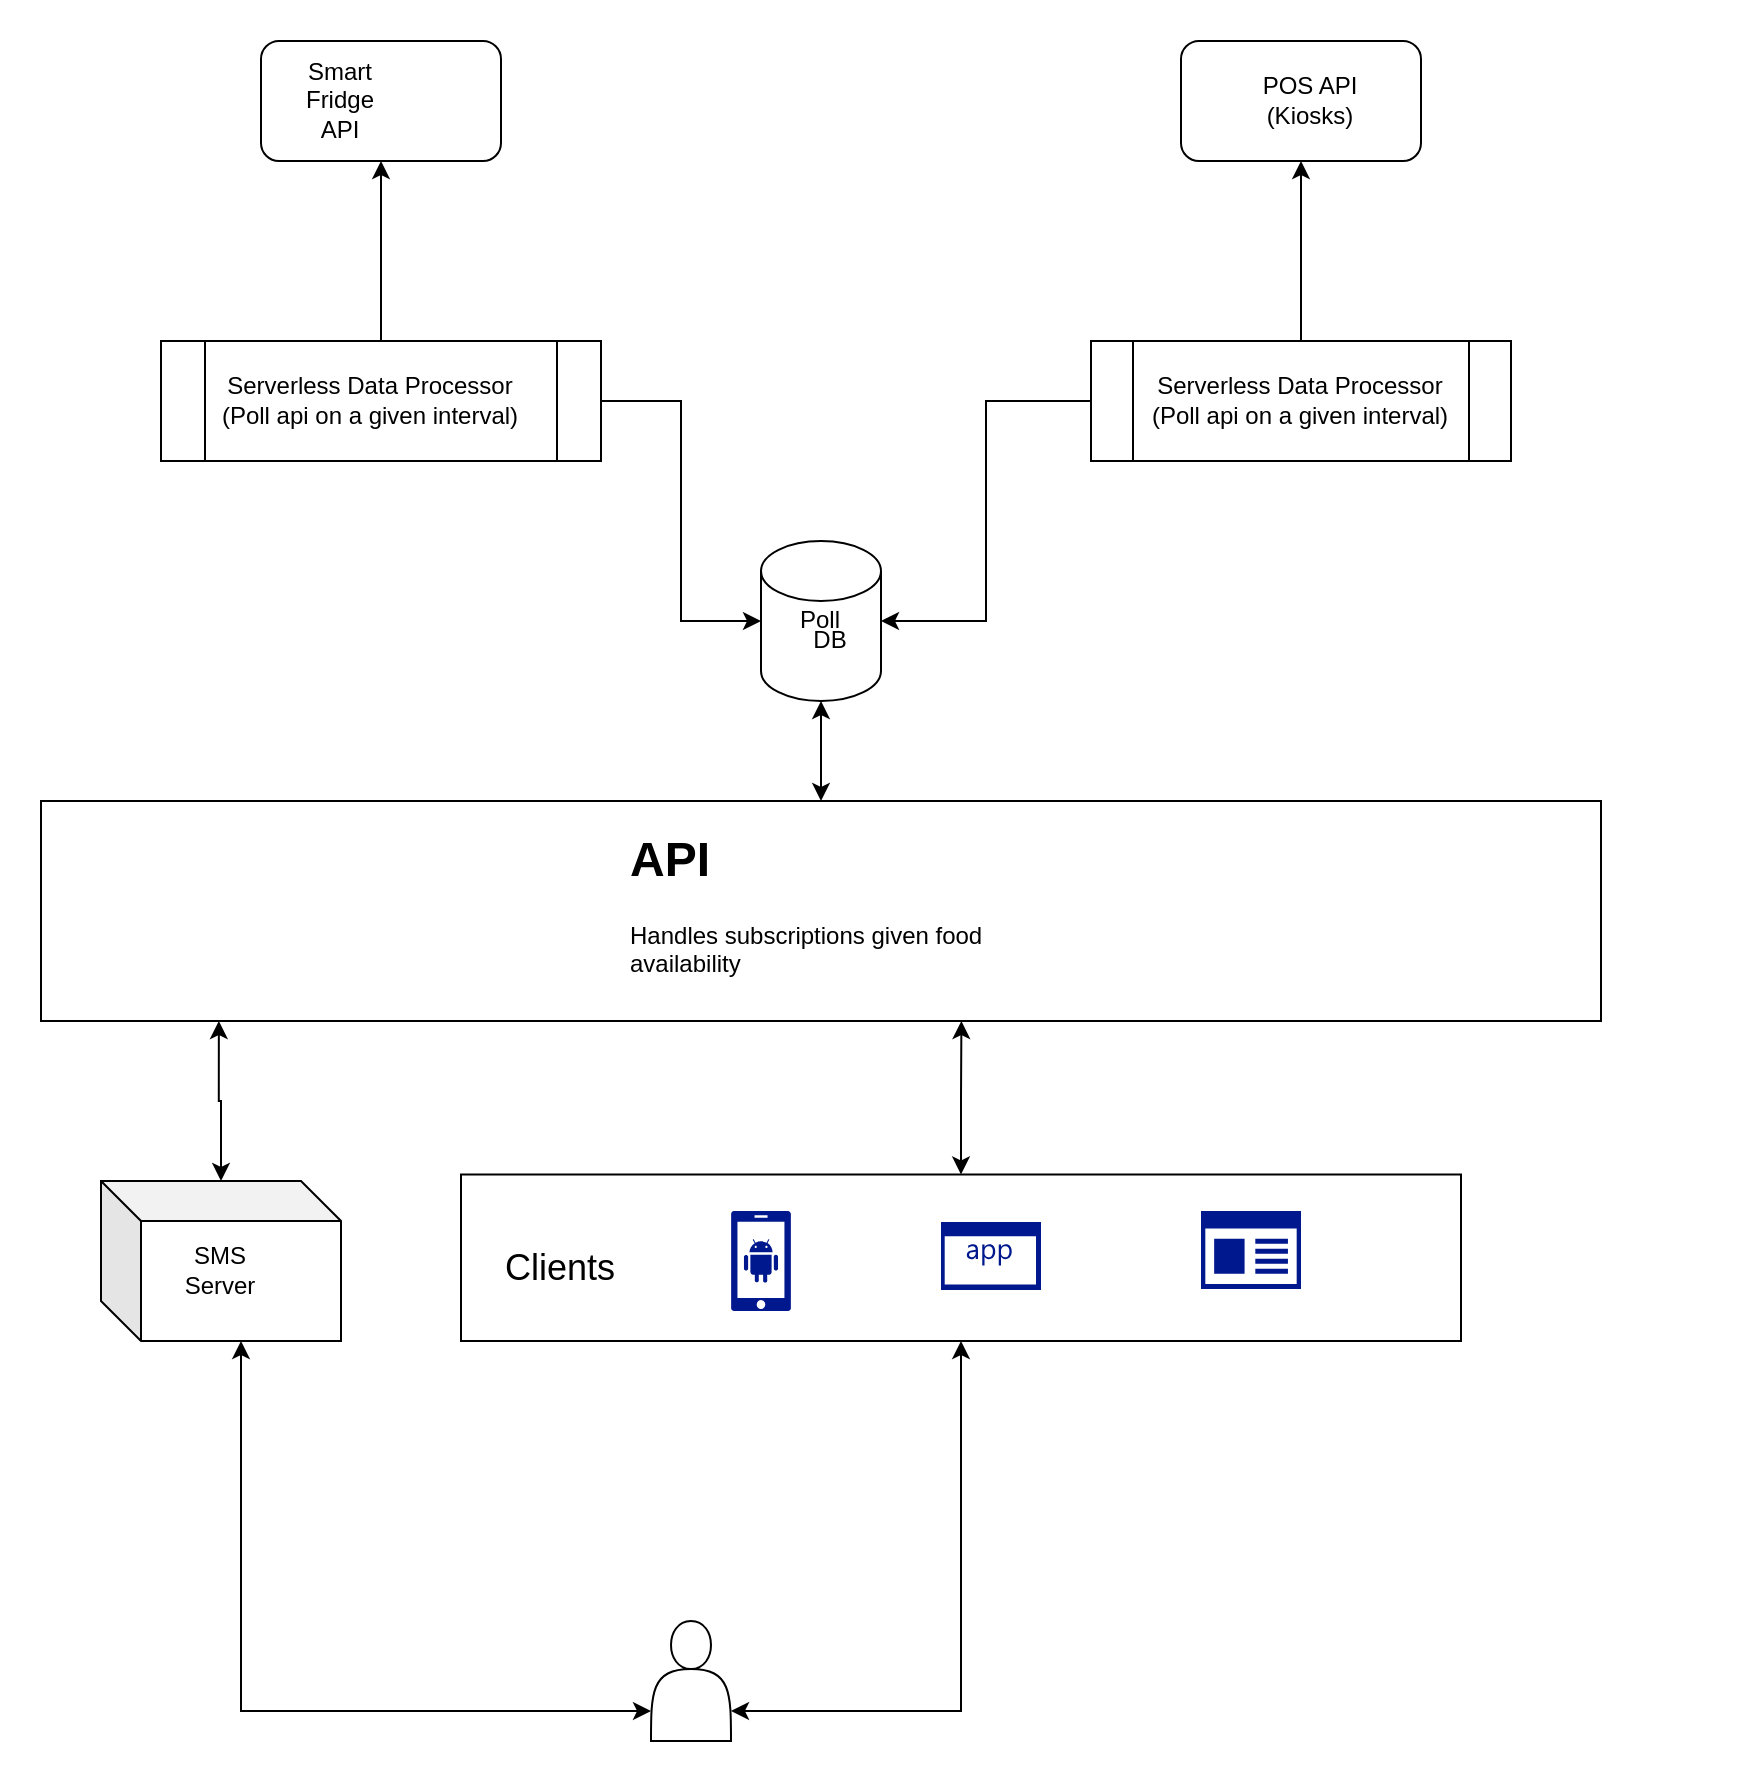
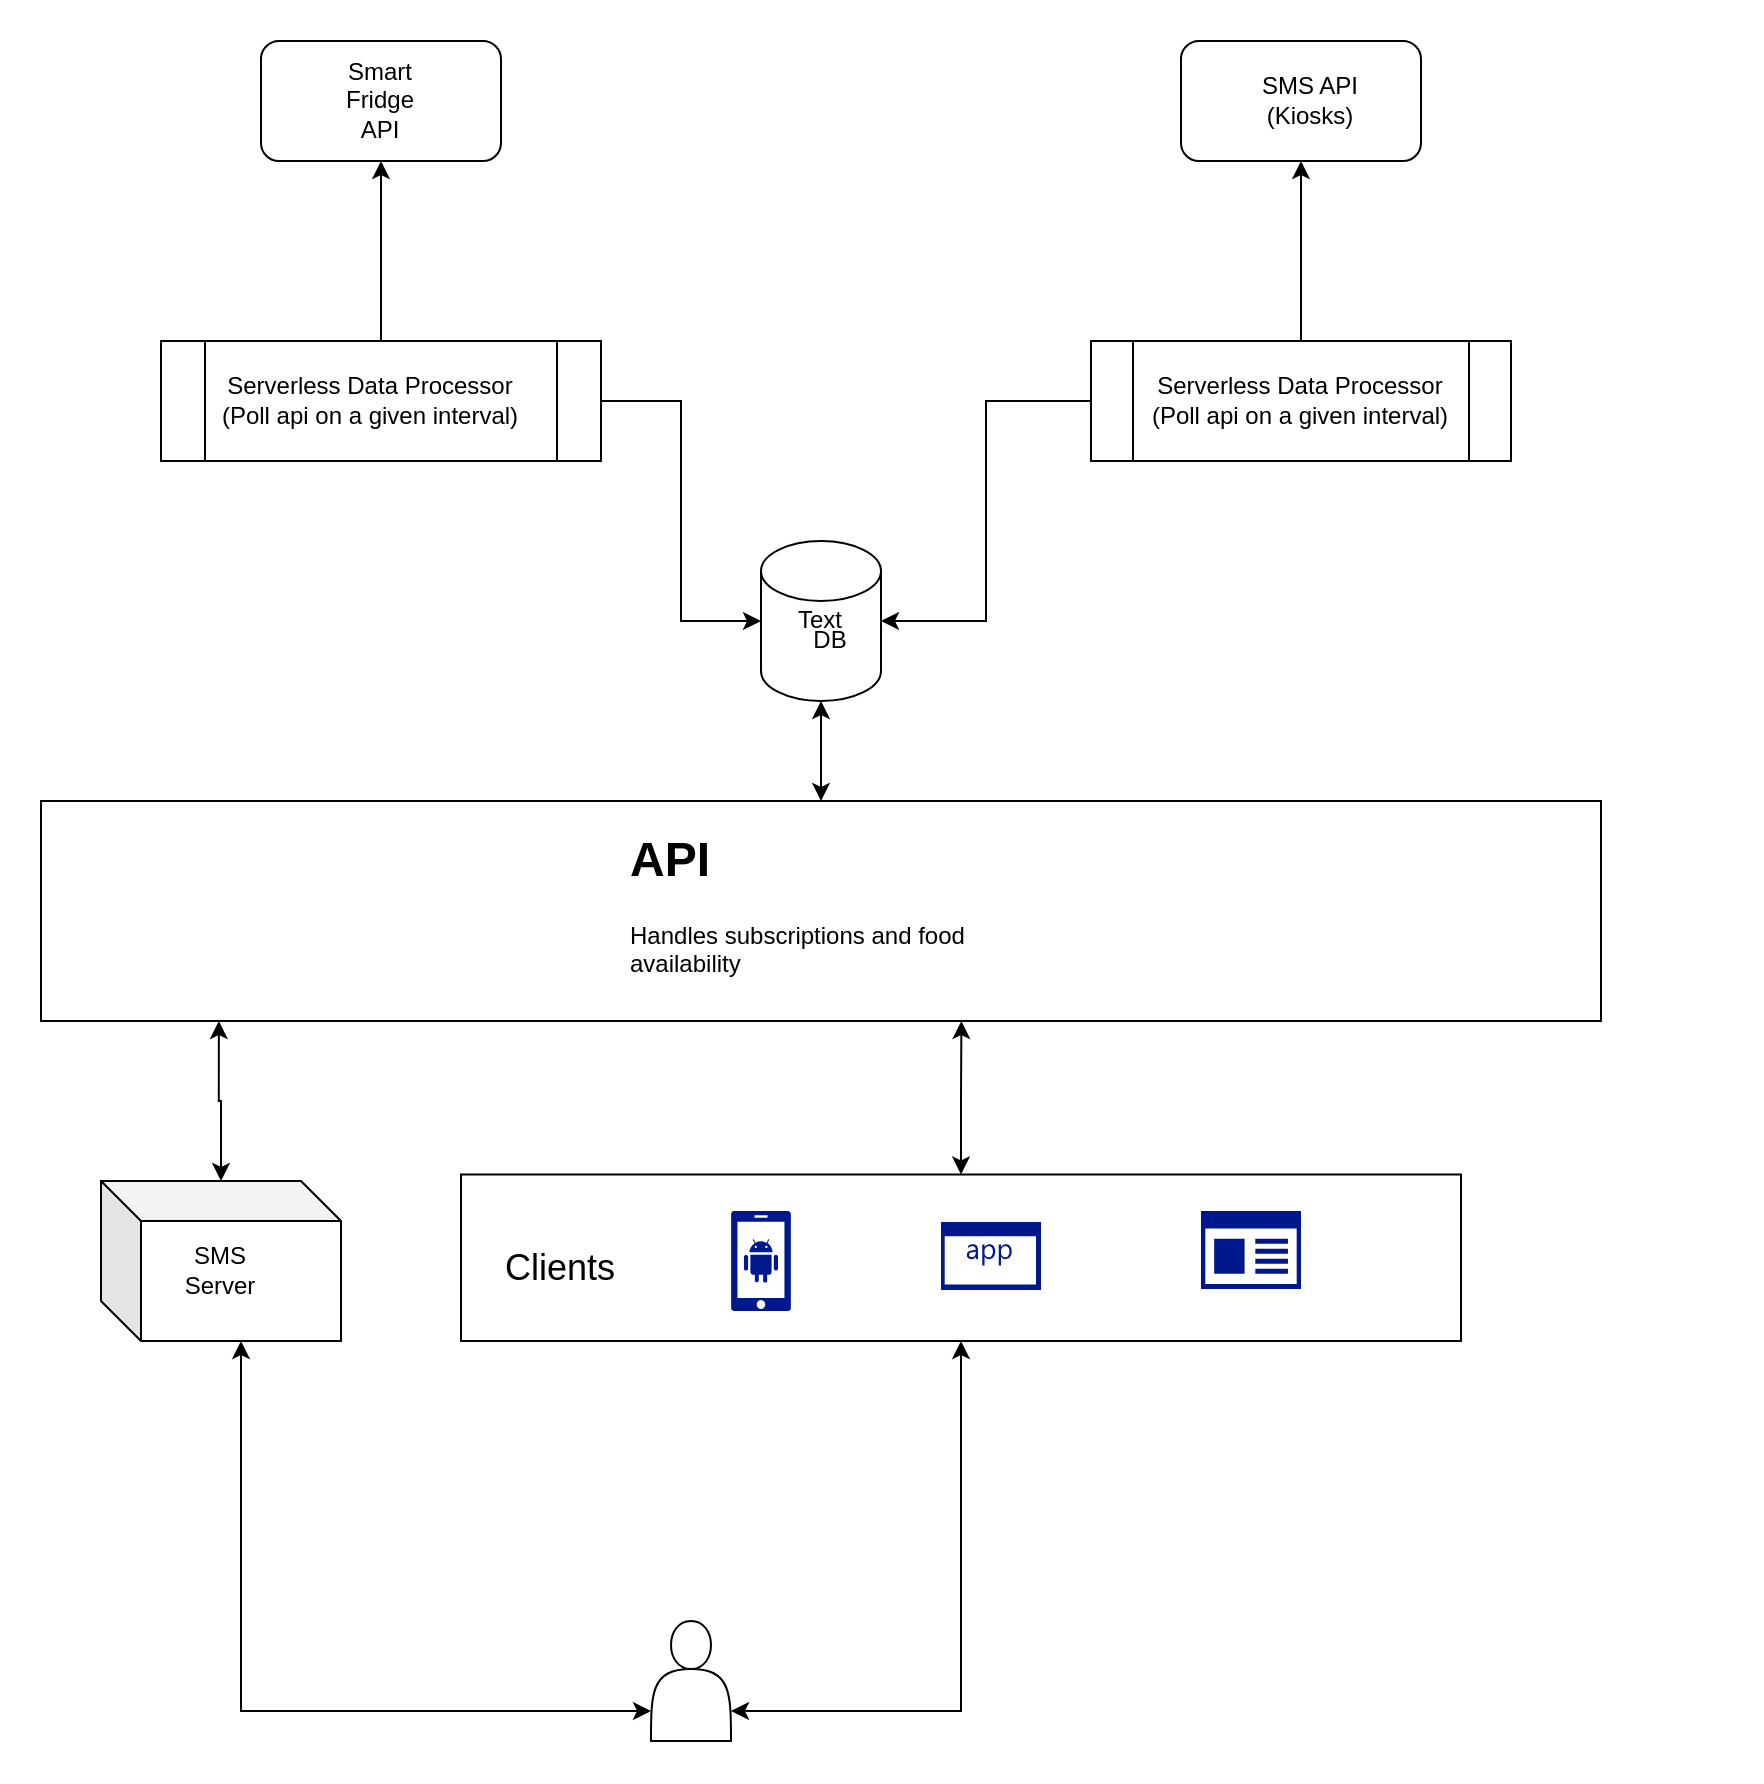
- <mxCell id="8" value="Smart Fridge&lt;br&gt;API" style="text;html=1;strokeColor=none;fillColor=none;align=center;verticalAlign=middle;whiteSpace=wrap;rounded=0;" vertex="1" parent="6"><mxGeometry x="20" y="20" width="40" height="20" as="geometry" /></mxCell>
+ <mxCell id="8" value="Smart Fridge&lt;br&gt;API" style="text;html=1;strokeColor=none;fillColor=none;align=center;verticalAlign=middle;whiteSpace=wrap;rounded=0;" vertex="1" parent="6"><mxGeometry x="40" y="20" width="40" height="20" as="geometry" /></mxCell>
- <mxCell id="5" value="POS API&lt;br&gt;(Kiosks)" style="text;html=1;strokeColor=none;fillColor=none;align=center;verticalAlign=middle;whiteSpace=wrap;rounded=0;" vertex="1" parent="3"><mxGeometry x="30" y="20" width="70" height="20" as="geometry" /></mxCell>
+ <mxCell id="5" value="SMS API&lt;br&gt;(Kiosks)" style="text;html=1;strokeColor=none;fillColor=none;align=center;verticalAlign=middle;whiteSpace=wrap;rounded=0;" vertex="1" parent="3"><mxGeometry x="30" y="20" width="70" height="20" as="geometry" /></mxCell>
- <mxCell id="24" value="Poll" style="text;html=1;strokeColor=none;fillColor=none;align=center;verticalAlign=middle;whiteSpace=wrap;rounded=0;" vertex="1" parent="1"><mxGeometry x="390" y="300" width="40" height="20" as="geometry" /></mxCell>
+ <mxCell id="24" value="Text" style="text;html=1;strokeColor=none;fillColor=none;align=center;verticalAlign=middle;whiteSpace=wrap;rounded=0;" vertex="1" parent="1"><mxGeometry x="390" y="300" width="40" height="20" as="geometry" /></mxCell>
- <mxCell id="28" value="&lt;h1&gt;API&lt;/h1&gt;&lt;p&gt;Handles subscriptions given food availability&lt;/p&gt;" style="text;html=1;strokeColor=none;fillColor=none;spacing=5;spacingTop=-20;whiteSpace=wrap;overflow=hidden;rounded=0;" vertex="1" parent="26"><mxGeometry x="290" y="10" width="190" height="120" as="geometry" /></mxCell>
+ <mxCell id="28" value="&lt;h1&gt;API&lt;/h1&gt;&lt;p&gt;Handles subscriptions and food availability&lt;/p&gt;" style="text;html=1;strokeColor=none;fillColor=none;spacing=5;spacingTop=-20;whiteSpace=wrap;overflow=hidden;rounded=0;" vertex="1" parent="26"><mxGeometry x="290" y="10" width="190" height="120" as="geometry" /></mxCell>
